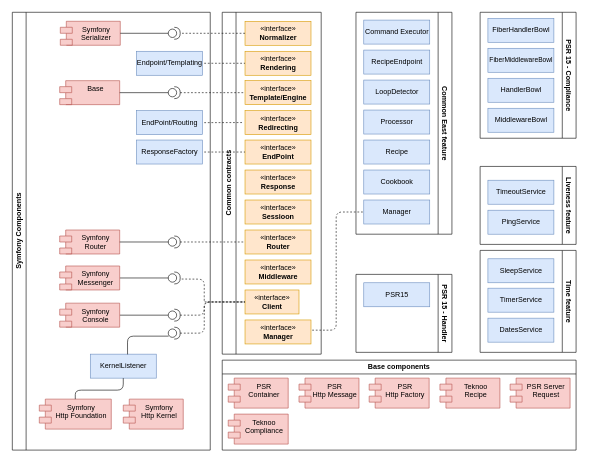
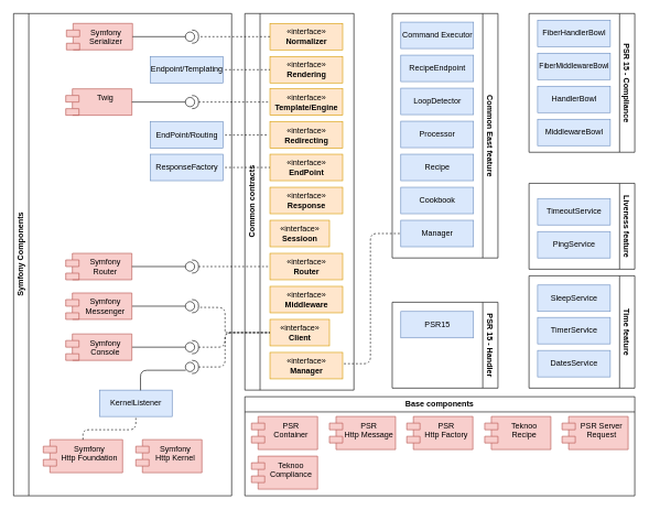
- <mxCell id="39" value="Base" style="shape=module;align=left;spacingLeft=20;align=center;verticalAlign=top;fillColor=#f8cecc;strokeColor=#b85450;" parent="27" vertex="1"><mxGeometry x="-271" y="114" width="100" height="40" as="geometry" /></mxCell>
+ <mxCell id="39" value="Twig" style="shape=module;align=left;spacingLeft=20;align=center;verticalAlign=top;fillColor=#f8cecc;strokeColor=#b85450;" parent="27" vertex="1"><mxGeometry x="-271" y="114" width="100" height="40" as="geometry" /></mxCell>
- <mxCell id="37" value="«interface»&lt;br&gt;&lt;b&gt;Sessioon&lt;/b&gt;" style="html=1;fillColor=#ffe6cc;strokeColor=#d79b00;" parent="27" vertex="1"><mxGeometry x="38" y="313" width="110" height="40" as="geometry" /></mxCell>
+ <mxCell id="37" value="«interface»&lt;br&gt;&lt;b&gt;Sessioon&lt;/b&gt;" style="html=1;fillColor=#ffe6cc;strokeColor=#d79b00;" parent="27" vertex="1"><mxGeometry x="38" y="313" width="90" height="40" as="geometry" /></mxCell>
- <mxCell id="19" value="" style="endArrow=none;html=1;rounded=1;entryX=0.5;entryY=1;entryDx=0;entryDy=0;endFill=0;exitX=0.5;exitY=0;exitDx=0;exitDy=0;" parent="2" target="17" edge="1" source="3"><mxGeometry width="50" height="50" relative="1" as="geometry"><mxPoint x="140" y="640" as="sourcePoint" /><mxPoint x="290" y="480" as="targetPoint" /><Array as="points"><mxPoint x="105" y="630" /><mxPoint x="185" y="630" /></Array></mxGeometry></mxCell>
+ <mxCell id="19" value="" style="endArrow=none;html=1;rounded=1;entryX=0.5;entryY=1;entryDx=0;entryDy=0;endFill=0;exitX=0.5;exitY=0;exitDx=0;exitDy=0;dashed=1;" parent="2" target="17" edge="1" source="3"><mxGeometry width="50" height="50" relative="1" as="geometry"><mxPoint x="140" y="640" as="sourcePoint" /><mxPoint x="290" y="480" as="targetPoint" /><Array as="points"><mxPoint x="105" y="630" /><mxPoint x="185" y="630" /></Array></mxGeometry></mxCell>
